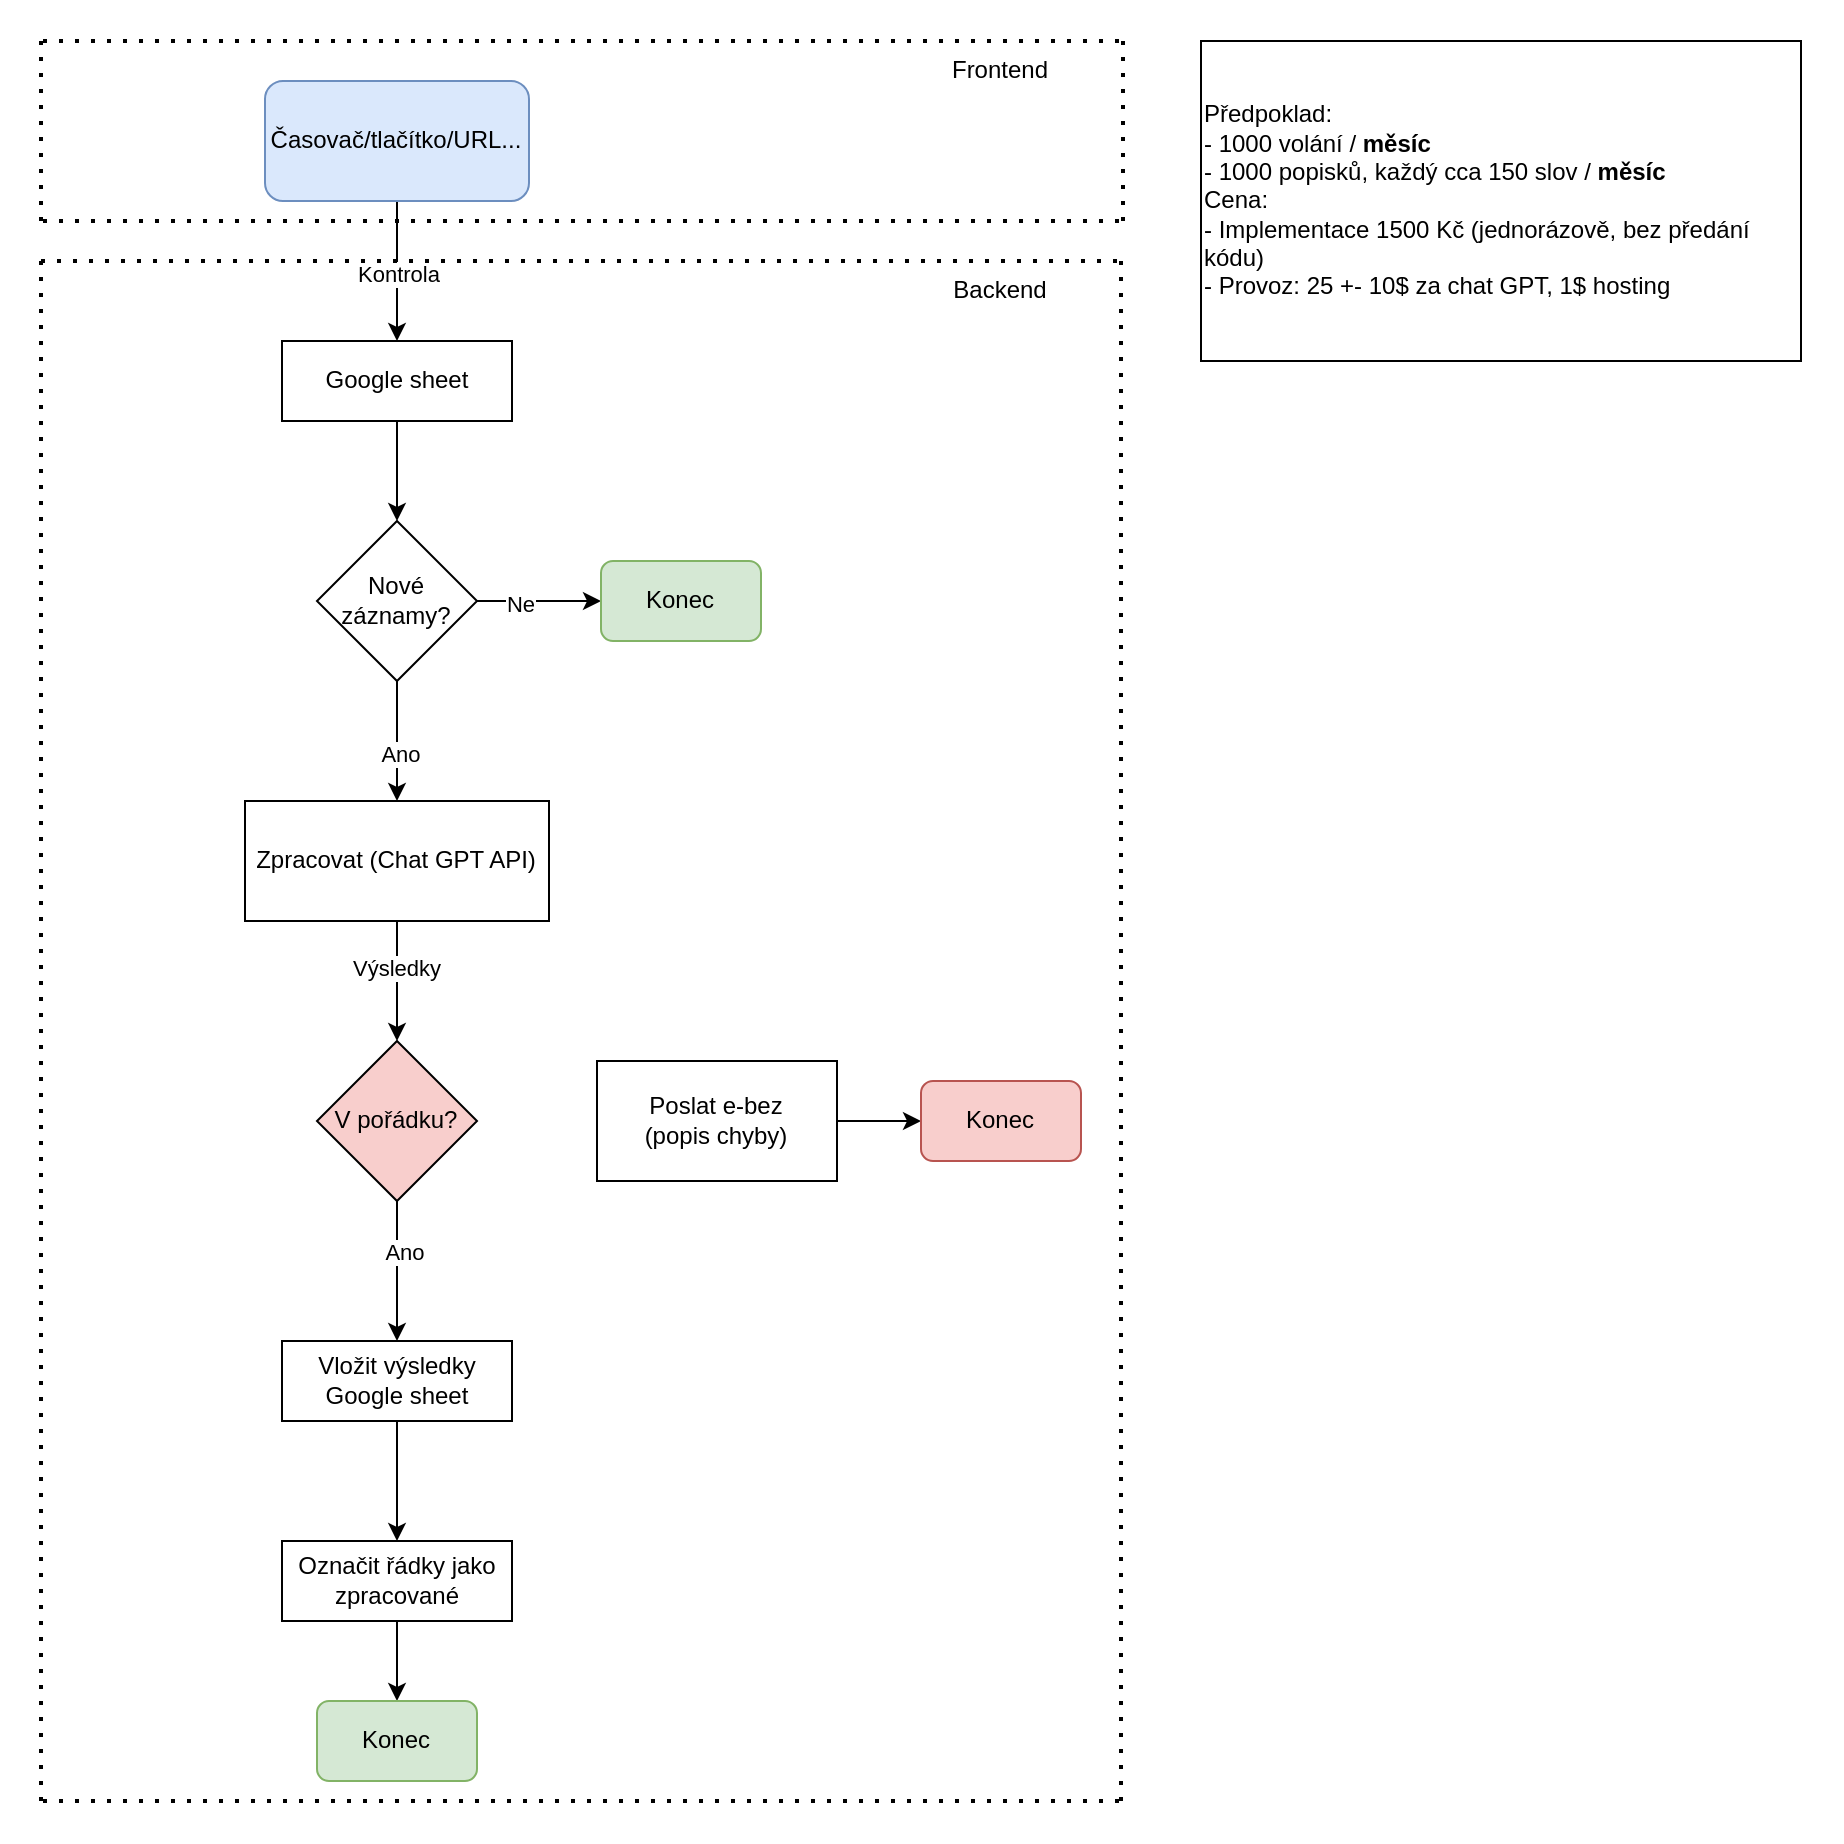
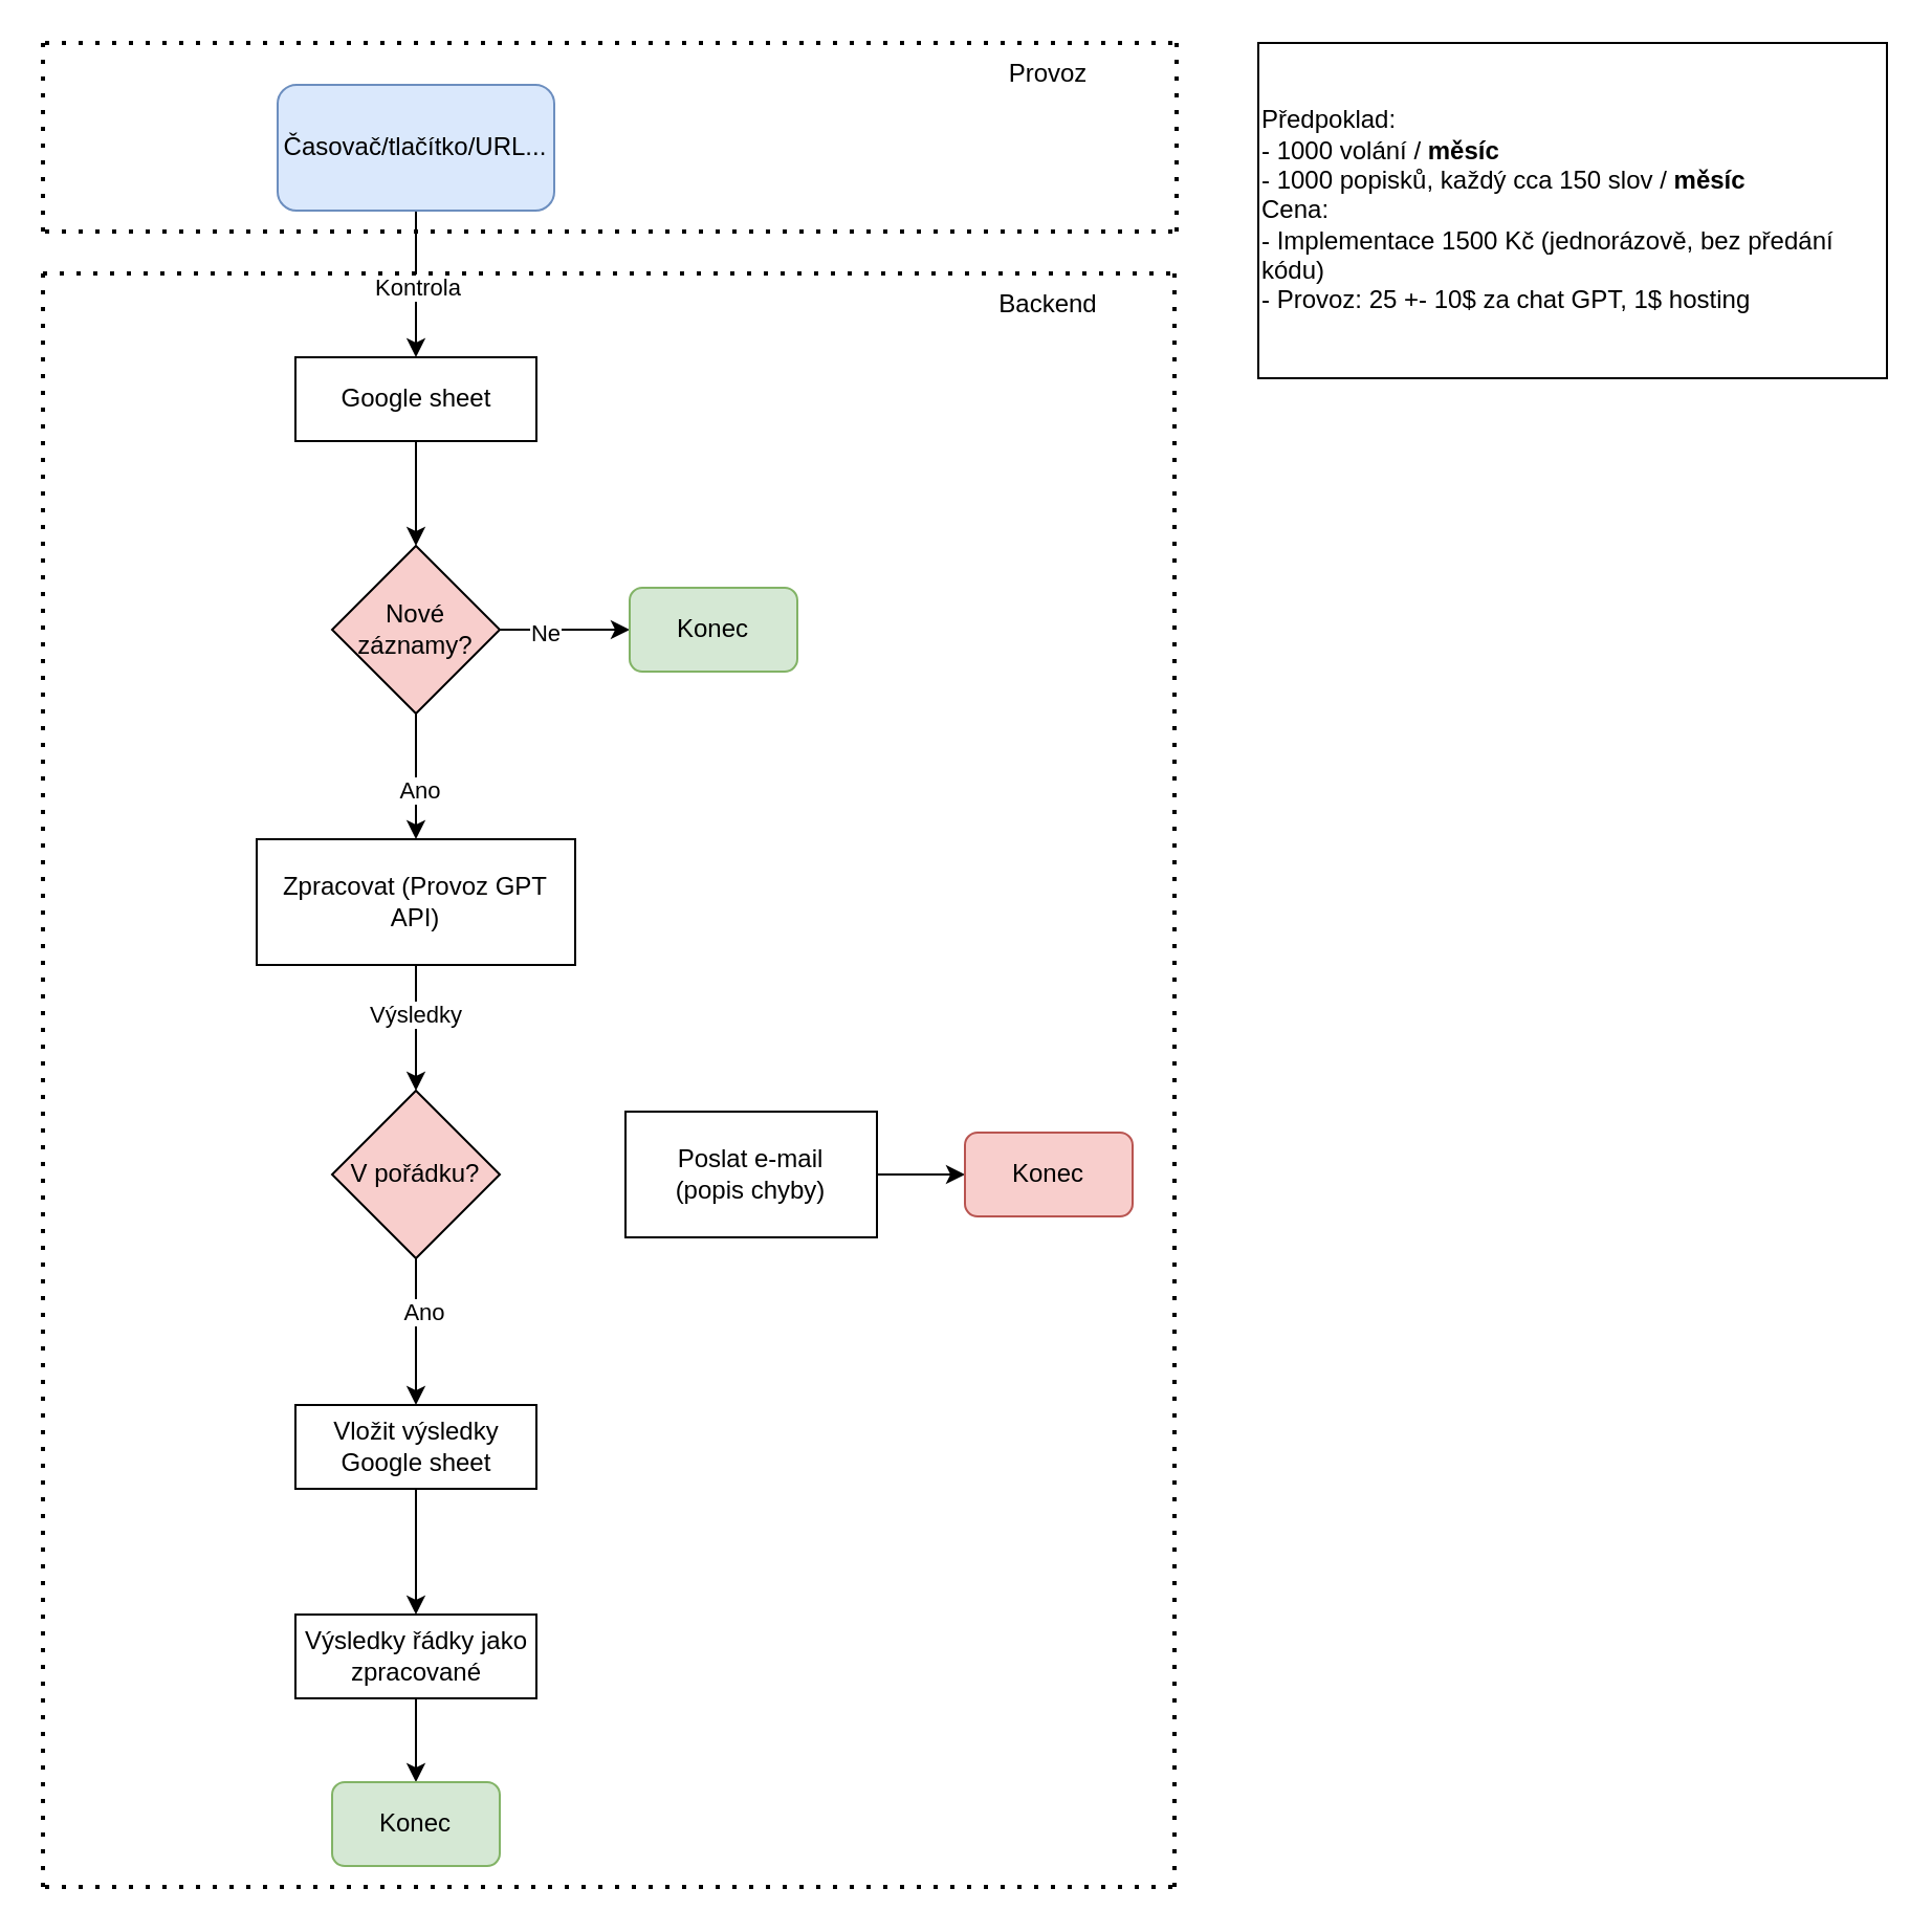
- <mxCell id="36" value="Frontend" style="text;html=1;strokeColor=none;fillColor=none;align=center;verticalAlign=middle;whiteSpace=wrap;rounded=0;" vertex="1" parent="1"><mxGeometry x="439" y="20" width="122" height="30" as="geometry" /></mxCell>
+ <mxCell id="36" value="Provoz" style="text;html=1;strokeColor=none;fillColor=none;align=center;verticalAlign=middle;whiteSpace=wrap;rounded=0;" vertex="1" parent="1"><mxGeometry x="439" y="20" width="122" height="30" as="geometry" /></mxCell>
- <mxCell id="10" value="Nové záznamy?" style="rhombus;whiteSpace=wrap;html=1;" vertex="1" parent="1"><mxGeometry x="158" y="260" width="80" height="80" as="geometry" /></mxCell>
+ <mxCell id="10" value="Nové záznamy?" style="rhombus;whiteSpace=wrap;html=1;fillColor=#f8cecc;" vertex="1" parent="1"><mxGeometry x="158" y="260" width="80" height="80" as="geometry" /></mxCell>
- <mxCell id="13" value="Zpracovat (Chat GPT API)" style="rounded=0;whiteSpace=wrap;html=1;" vertex="1" parent="1"><mxGeometry x="122" y="400" width="152" height="60" as="geometry" /></mxCell>
+ <mxCell id="13" value="Zpracovat (Provoz GPT API)" style="rounded=0;whiteSpace=wrap;html=1;" vertex="1" parent="1"><mxGeometry x="122" y="400" width="152" height="60" as="geometry" /></mxCell>
- <mxCell id="22" value="Poslat e-bez &lt;br&gt;(popis chyby)" style="whiteSpace=wrap;html=1;" vertex="1" parent="1"><mxGeometry x="298" y="530" width="120" height="60" as="geometry" /></mxCell>
+ <mxCell id="22" value="Poslat e-mail &lt;br&gt;(popis chyby)" style="whiteSpace=wrap;html=1;" vertex="1" parent="1"><mxGeometry x="298" y="530" width="120" height="60" as="geometry" /></mxCell>
- <mxCell id="25" value="Označit řádky jako zpracované" style="rounded=0;whiteSpace=wrap;html=1;" vertex="1" parent="1"><mxGeometry x="140.5" y="770" width="115" height="40" as="geometry" /></mxCell>
+ <mxCell id="25" value="Výsledky řádky jako zpracované" style="rounded=0;whiteSpace=wrap;html=1;" vertex="1" parent="1"><mxGeometry x="140.5" y="770" width="115" height="40" as="geometry" /></mxCell>
